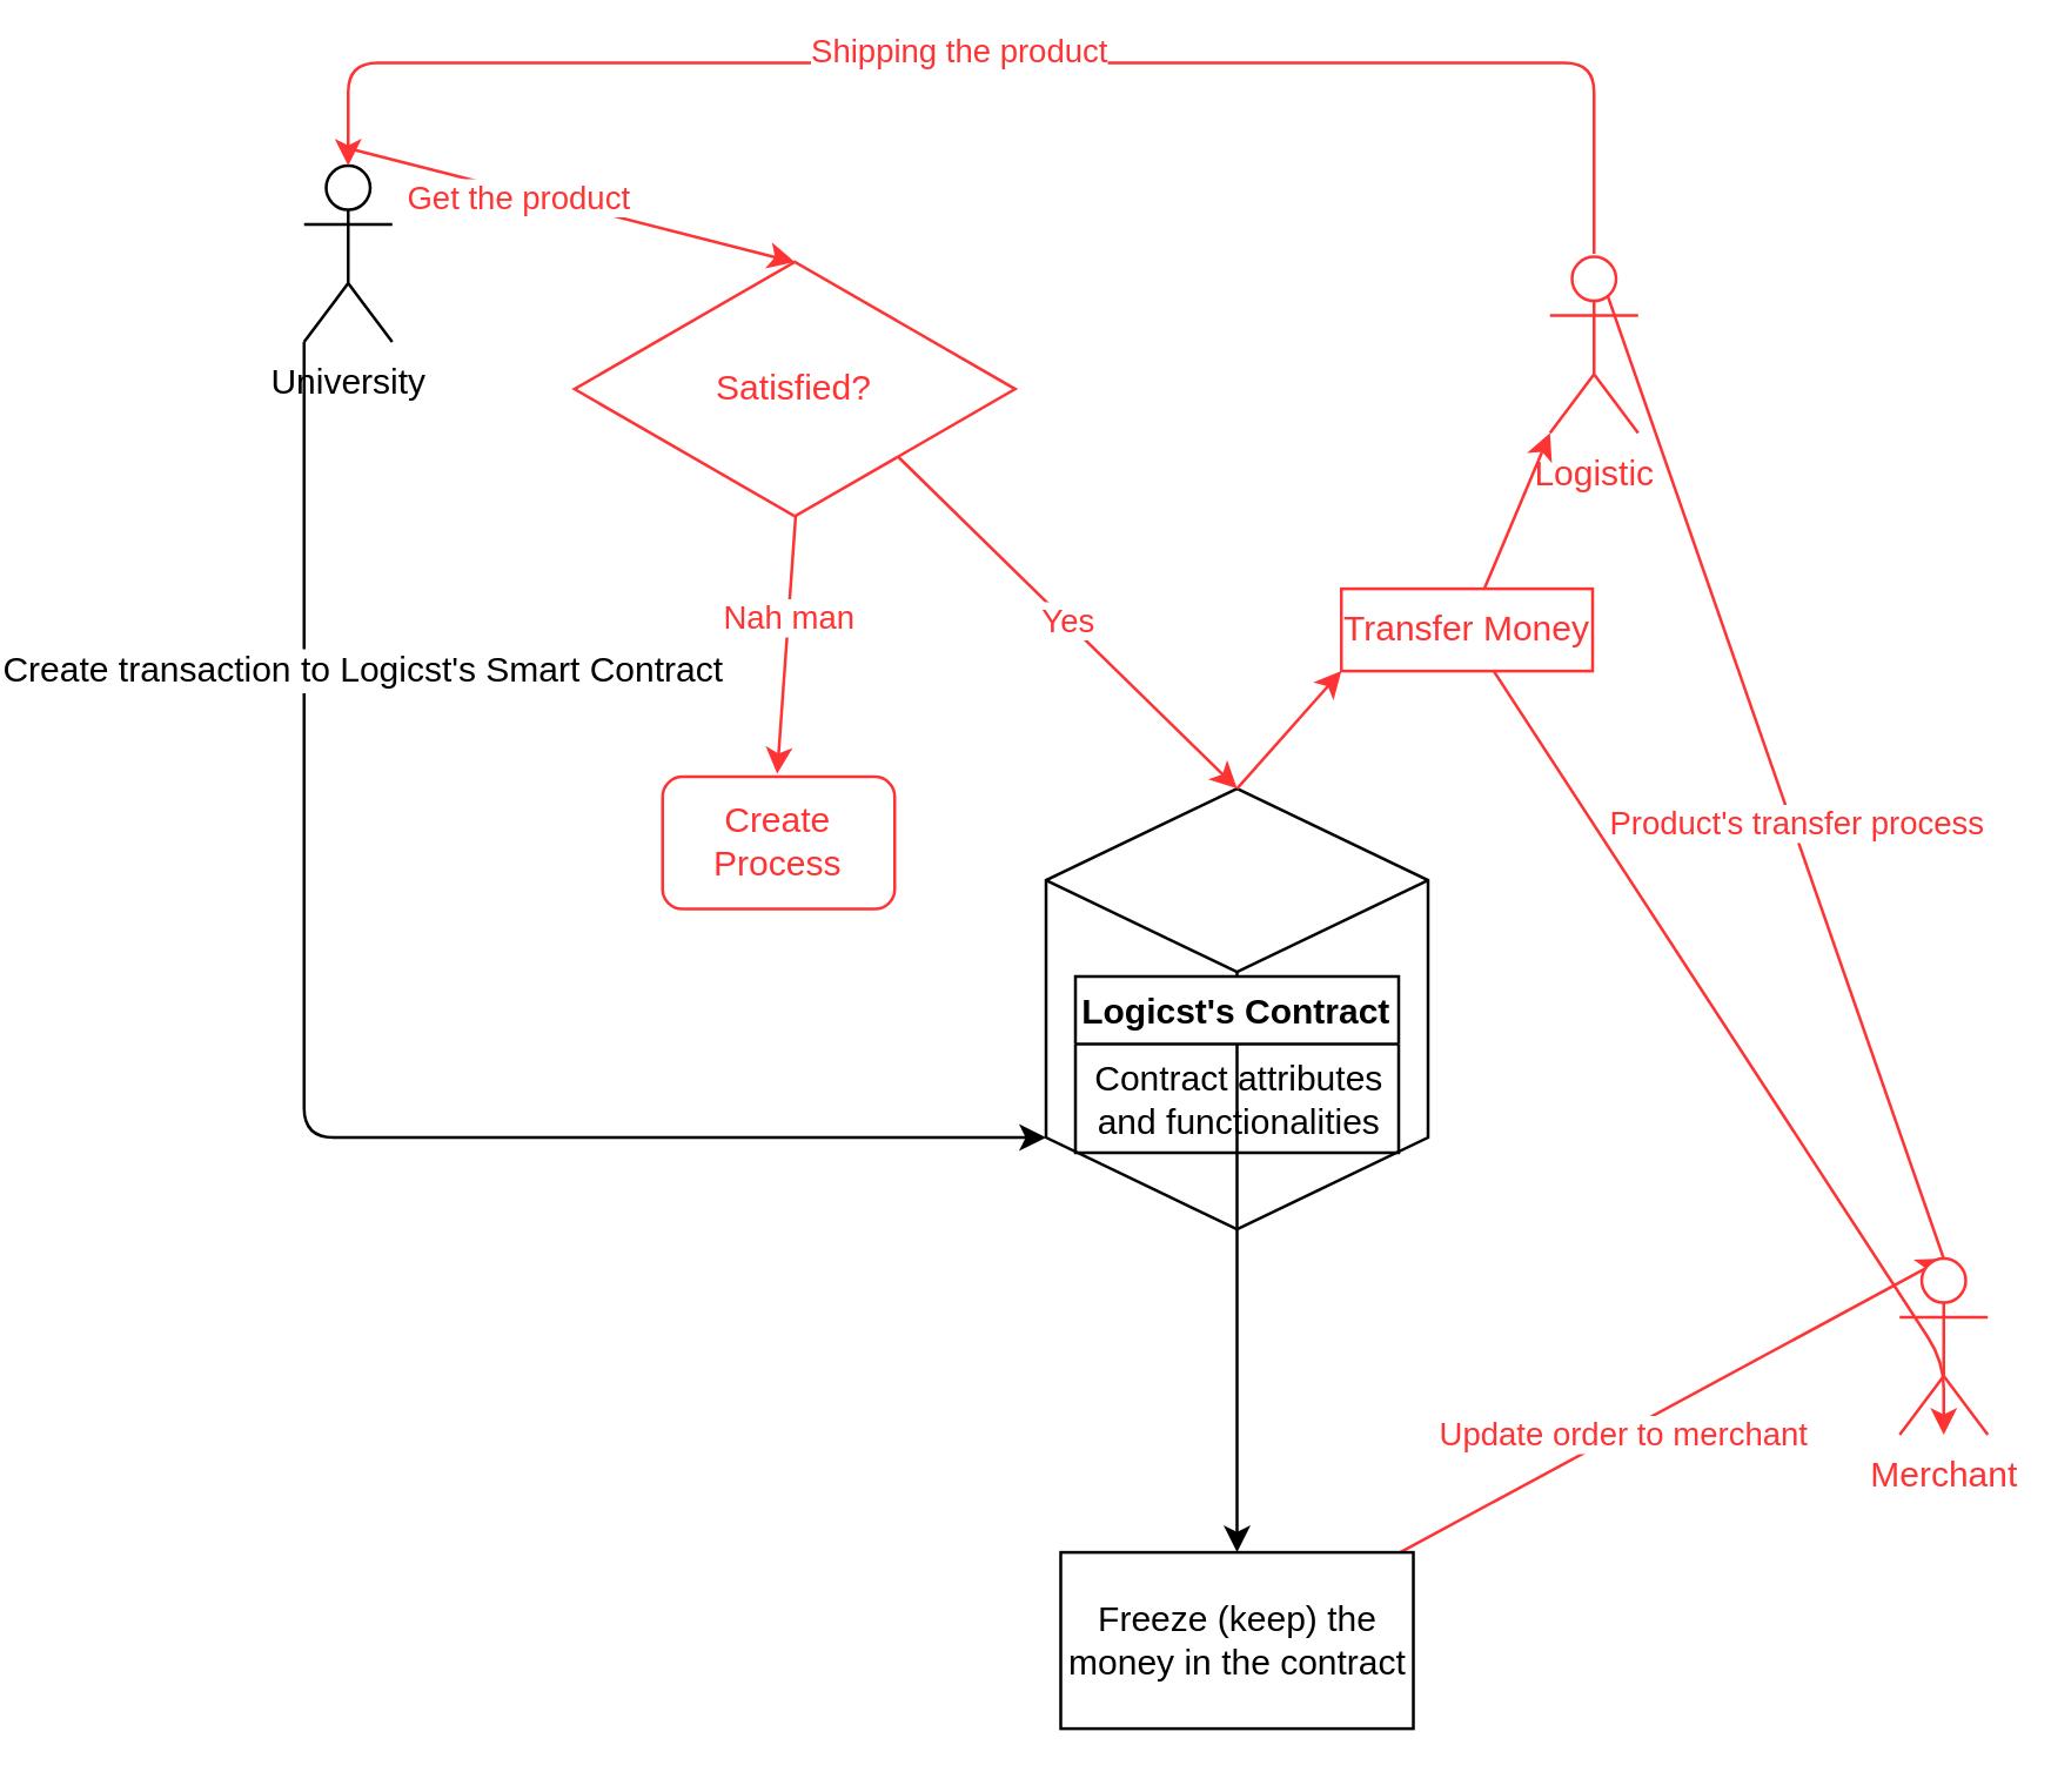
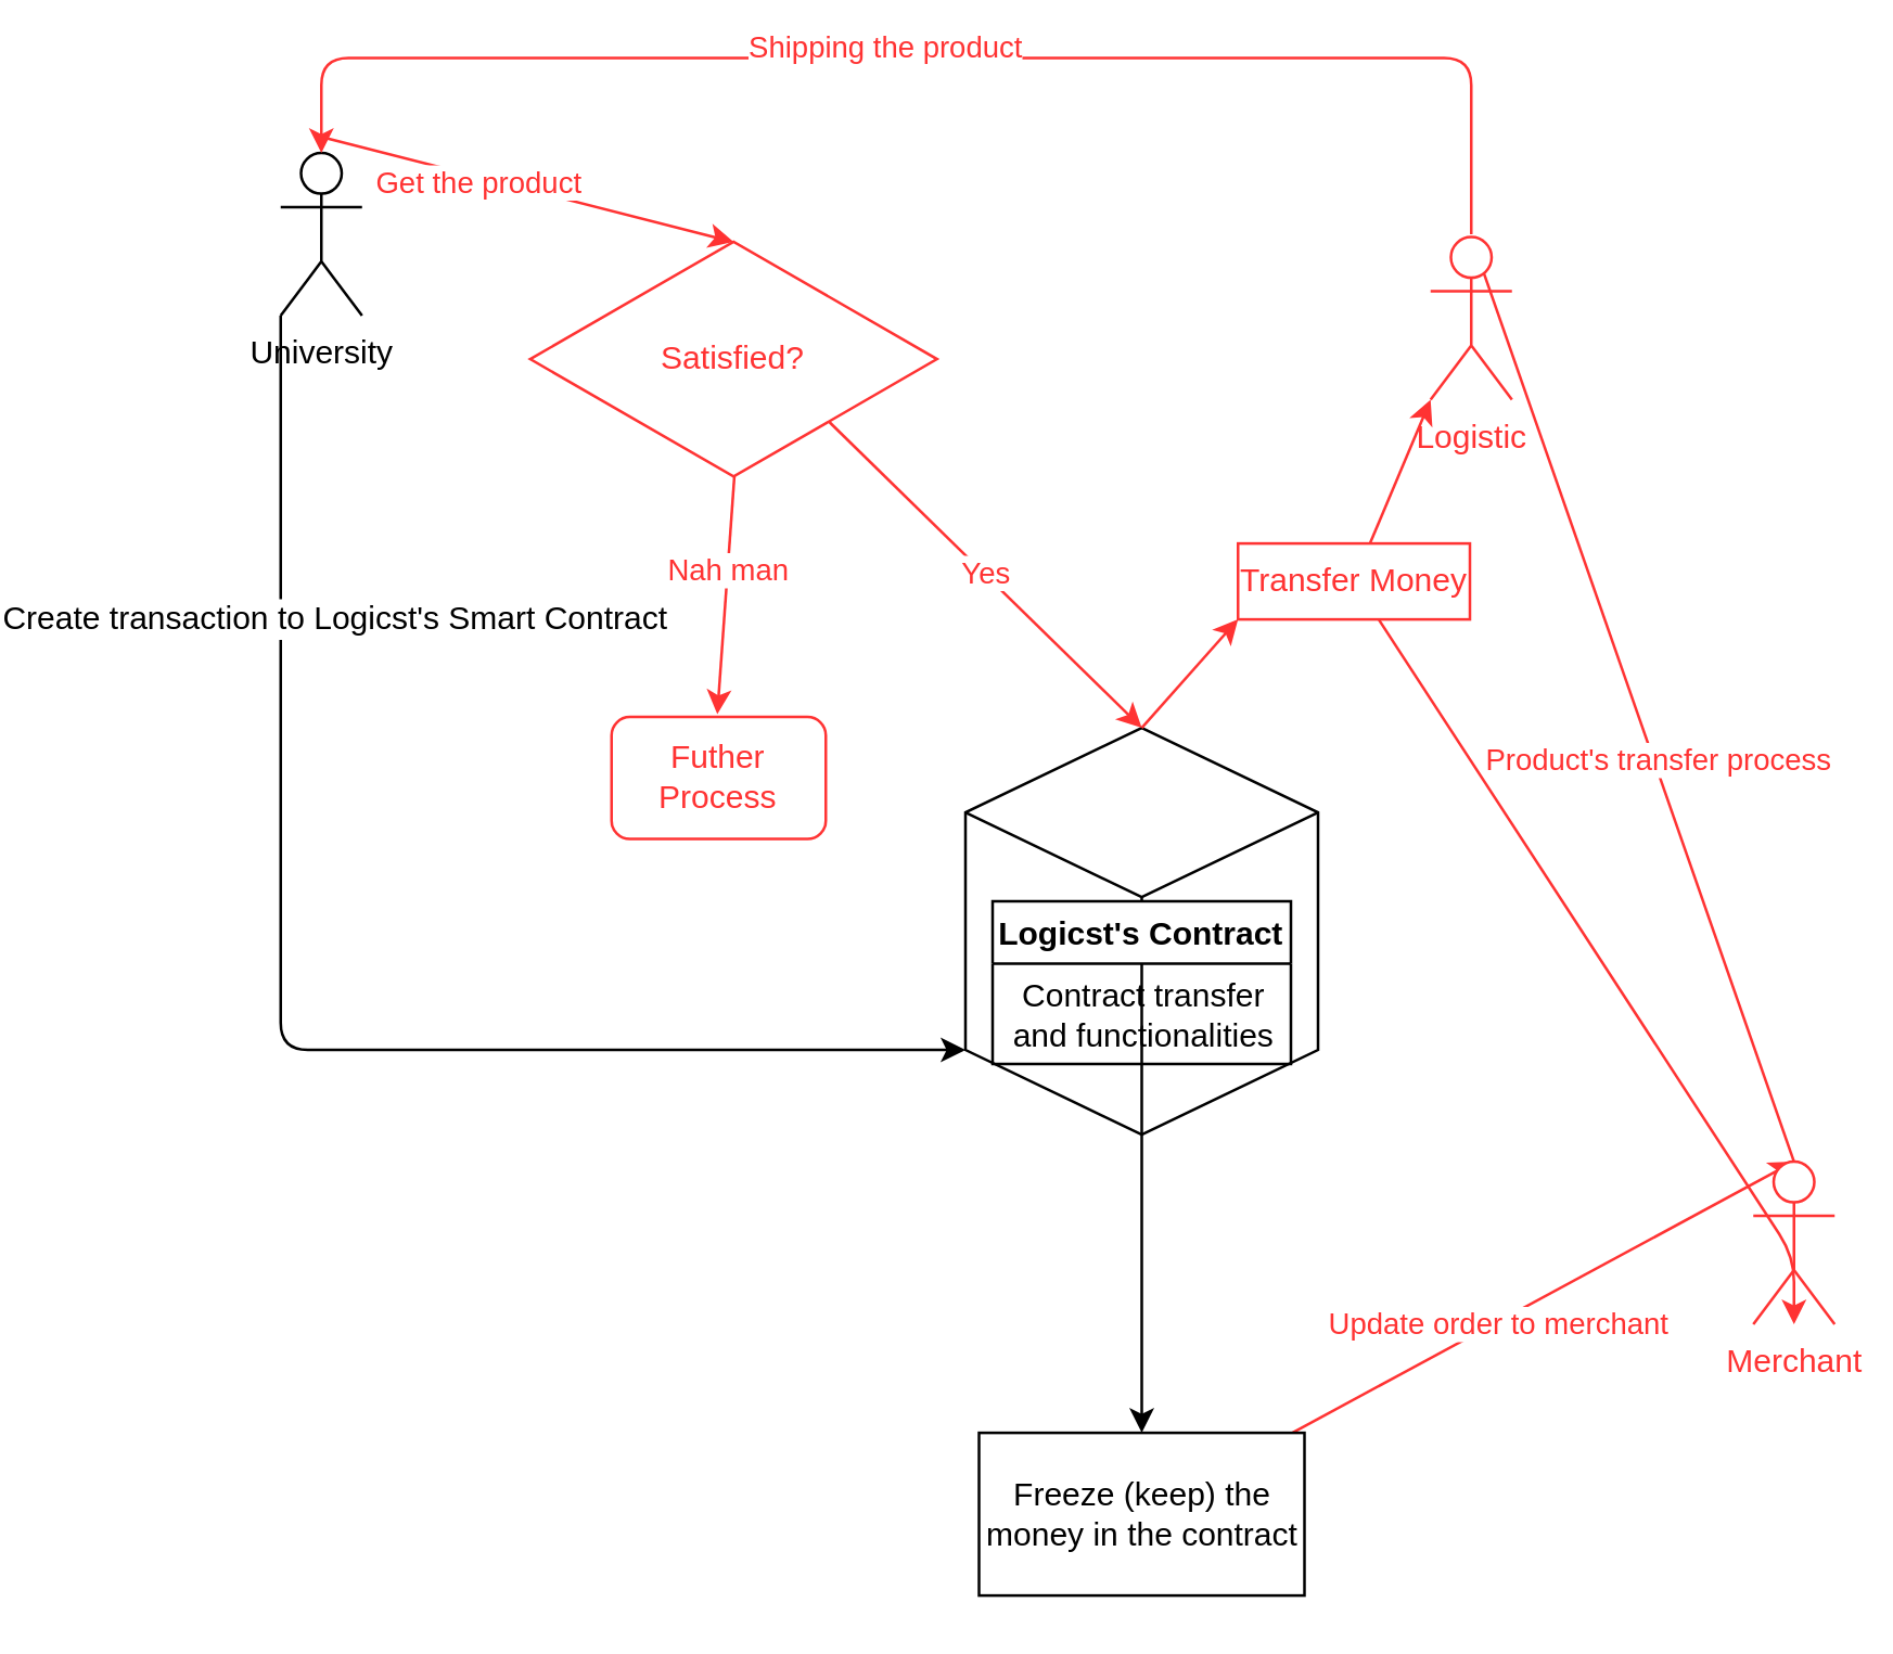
- <mxCell id="27" value="Create Process" style="rounded=1;whiteSpace=wrap;html=1;fontColor=#FF3333;strokeColor=#FF3333;" vertex="1" parent="1"><mxGeometry x="142" y="263.94" width="79" height="45" as="geometry" /></mxCell>
+ <mxCell id="27" value="Futher Process" style="rounded=1;whiteSpace=wrap;html=1;fontColor=#FF3333;strokeColor=#FF3333;" vertex="1" parent="1"><mxGeometry x="142" y="263.94" width="79" height="45" as="geometry" /></mxCell>
- <mxCell id="10" value="Contract attributes &lt;br&gt;and functionalities" style="text;html=1;align=center;verticalAlign=middle;resizable=0;points=[];autosize=1;strokeColor=none;fillColor=none;" vertex="1" parent="9"><mxGeometry y="27" width="110" height="30" as="geometry" /></mxCell>
+ <mxCell id="10" value="Contract transfer &lt;br&gt;and functionalities" style="text;html=1;align=center;verticalAlign=middle;resizable=0;points=[];autosize=1;strokeColor=none;fillColor=none;" vertex="1" parent="9"><mxGeometry y="27" width="110" height="30" as="geometry" /></mxCell>
